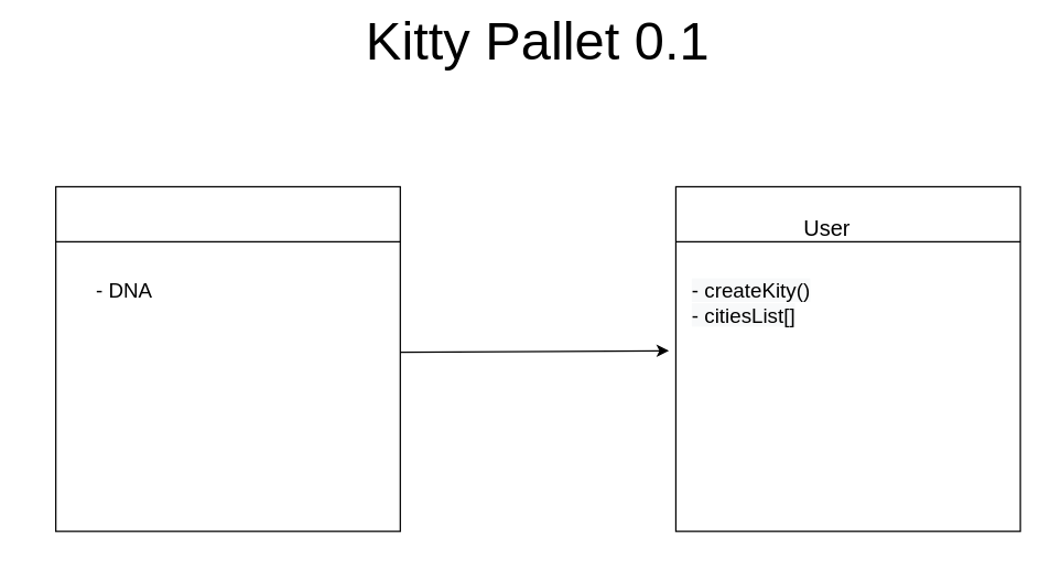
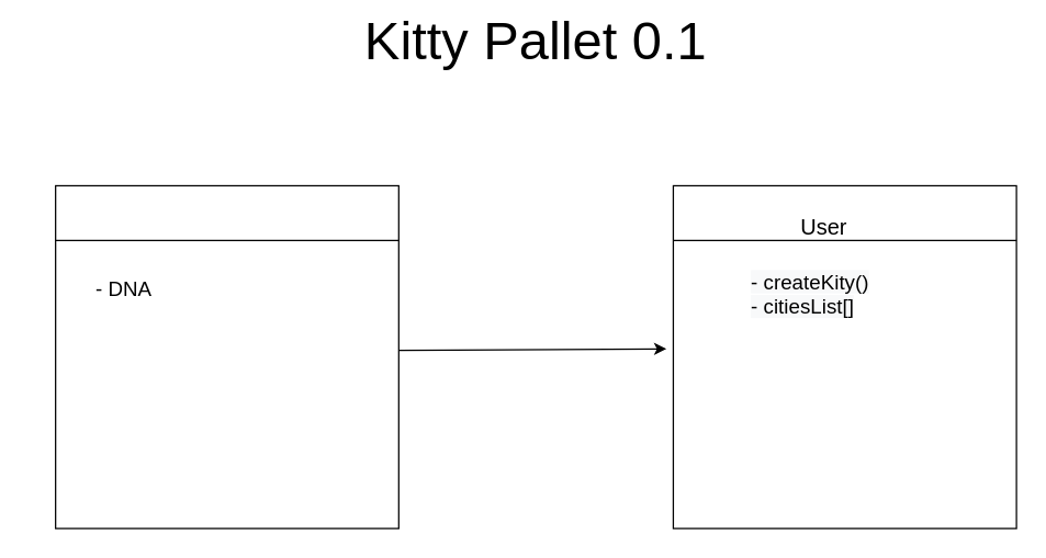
- <mxCell id="11" value="&lt;span style=&quot;color: rgb(0 , 0 , 0) ; font-family: &amp;#34;helvetica&amp;#34; ; font-size: 15px ; font-style: normal ; font-weight: 400 ; letter-spacing: normal ; text-align: center ; text-indent: 0px ; text-transform: none ; word-spacing: 0px ; background-color: rgb(248 , 249 , 250) ; display: inline ; float: none&quot;&gt;- createKity()&lt;br&gt;- citiesList[]&lt;br&gt;&lt;/span&gt;" style="text;whiteSpace=wrap;html=1;" parent="1" vertex="1"><mxGeometry x="500" y="195" width="170" height="120" as="geometry" /></mxCell>
+ <mxCell id="11" value="&lt;span style=&quot;color: rgb(0 , 0 , 0) ; font-family: &amp;#34;helvetica&amp;#34; ; font-size: 15px ; font-style: normal ; font-weight: 400 ; letter-spacing: normal ; text-align: center ; text-indent: 0px ; text-transform: none ; word-spacing: 0px ; background-color: rgb(248 , 249 , 250) ; display: inline ; float: none&quot;&gt;- createKity()&lt;br&gt;- citiesList[]&lt;br&gt;&lt;/span&gt;" style="text;whiteSpace=wrap;html=1;" parent="1" vertex="1"><mxGeometry x="545" y="190" width="170" height="120" as="geometry" /></mxCell>
